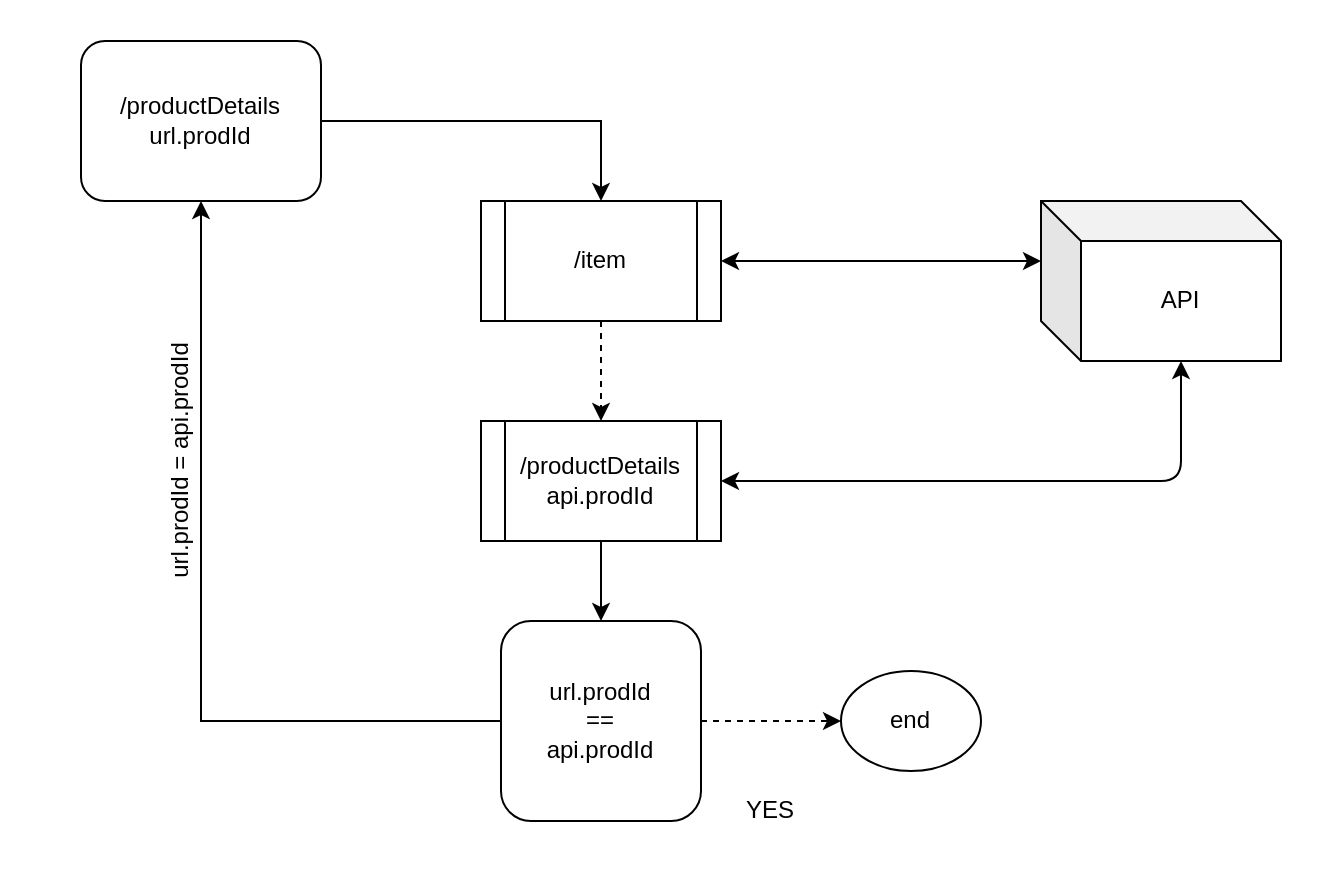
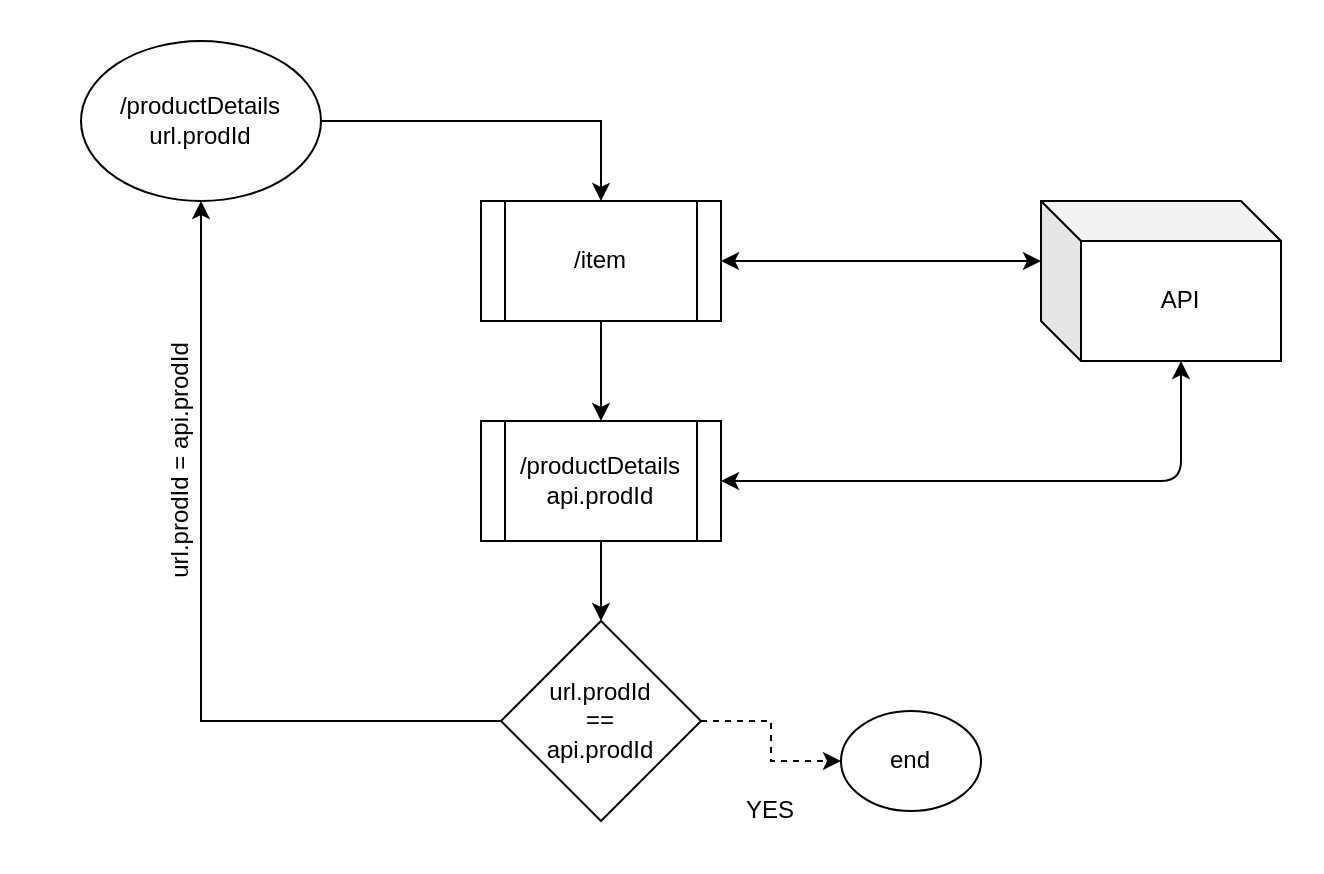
- <mxCell id="3" value="/productDetails&lt;br&gt;url.prodId" style="whiteSpace=wrap;html=1;rounded=1;" vertex="1" parent="1"><mxGeometry x="40" y="20" width="120" height="80" as="geometry" /></mxCell>
+ <mxCell id="3" value="/productDetails&lt;br&gt;url.prodId" style="ellipse;whiteSpace=wrap;html=1;" vertex="1" parent="1"><mxGeometry x="40" y="20" width="120" height="80" as="geometry" /></mxCell>
- <mxCell id="4" style="edgeStyle=orthogonalEdgeStyle;rounded=0;orthogonalLoop=1;jettySize=auto;html=1;exitX=0.5;exitY=1;exitDx=0;exitDy=0;entryX=0.5;entryY=0;entryDx=0;entryDy=0;dashed=1;" edge="1" parent="1" source="5" target="8"><mxGeometry relative="1" as="geometry" /></mxCell>
+ <mxCell id="4" style="edgeStyle=orthogonalEdgeStyle;rounded=0;orthogonalLoop=1;jettySize=auto;html=1;exitX=0.5;exitY=1;exitDx=0;exitDy=0;entryX=0.5;entryY=0;entryDx=0;entryDy=0;" edge="1" parent="1" source="5" target="8"><mxGeometry relative="1" as="geometry" /></mxCell>
- <mxCell id="11" value="url.prodId&lt;br&gt;==&lt;br&gt;api.prodId" style="whiteSpace=wrap;html=1;rounded=1;" vertex="1" parent="1"><mxGeometry x="250" y="310" width="100" height="100" as="geometry" /></mxCell>
+ <mxCell id="11" value="url.prodId&lt;br&gt;==&lt;br&gt;api.prodId" style="rhombus;whiteSpace=wrap;html=1;" vertex="1" parent="1"><mxGeometry x="250" y="310" width="100" height="100" as="geometry" /></mxCell>
- <mxCell id="12" value="end" style="ellipse;whiteSpace=wrap;html=1;" vertex="1" parent="1"><mxGeometry x="420" y="335" width="70" height="50" as="geometry" /></mxCell>
+ <mxCell id="12" value="end" style="ellipse;whiteSpace=wrap;html=1;" vertex="1" parent="1"><mxGeometry x="420" y="355" width="70" height="50" as="geometry" /></mxCell>
